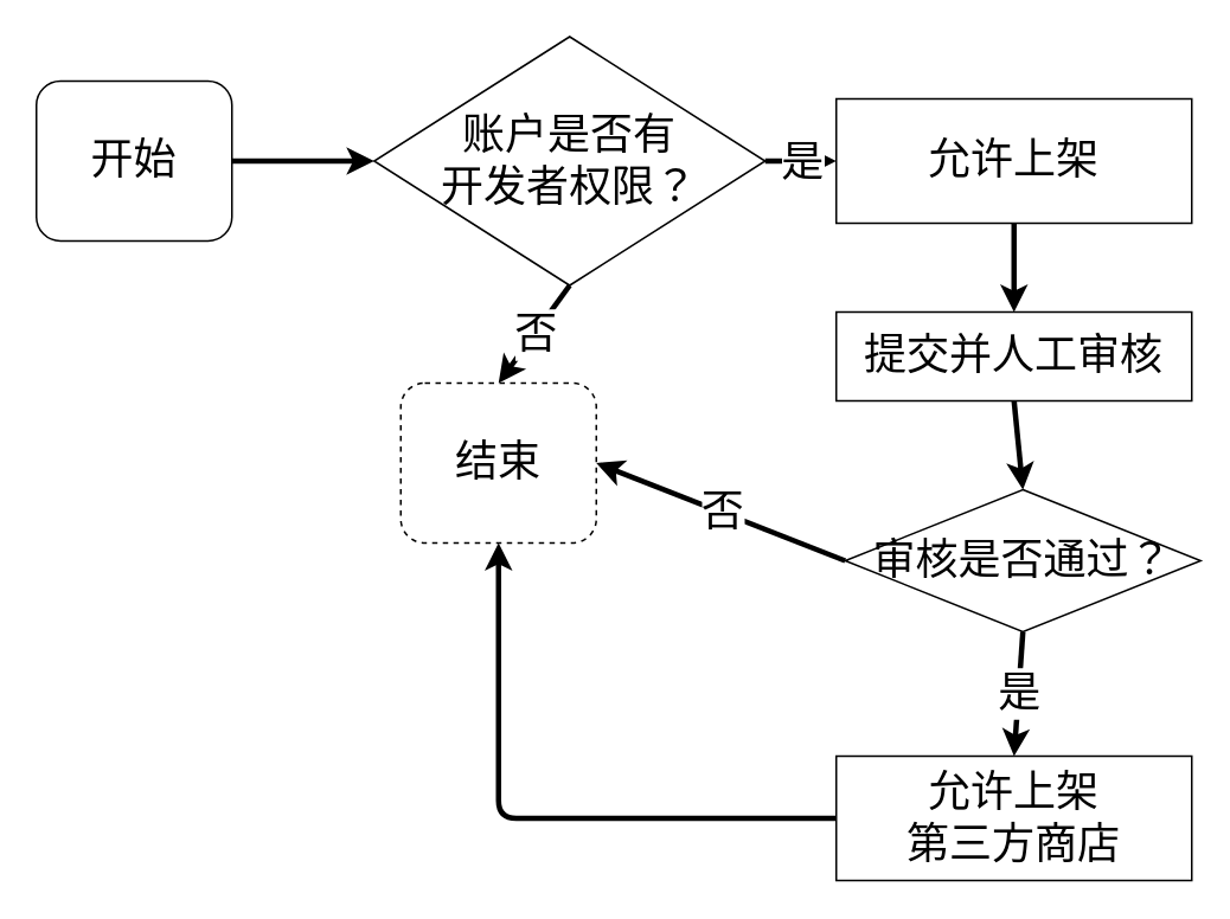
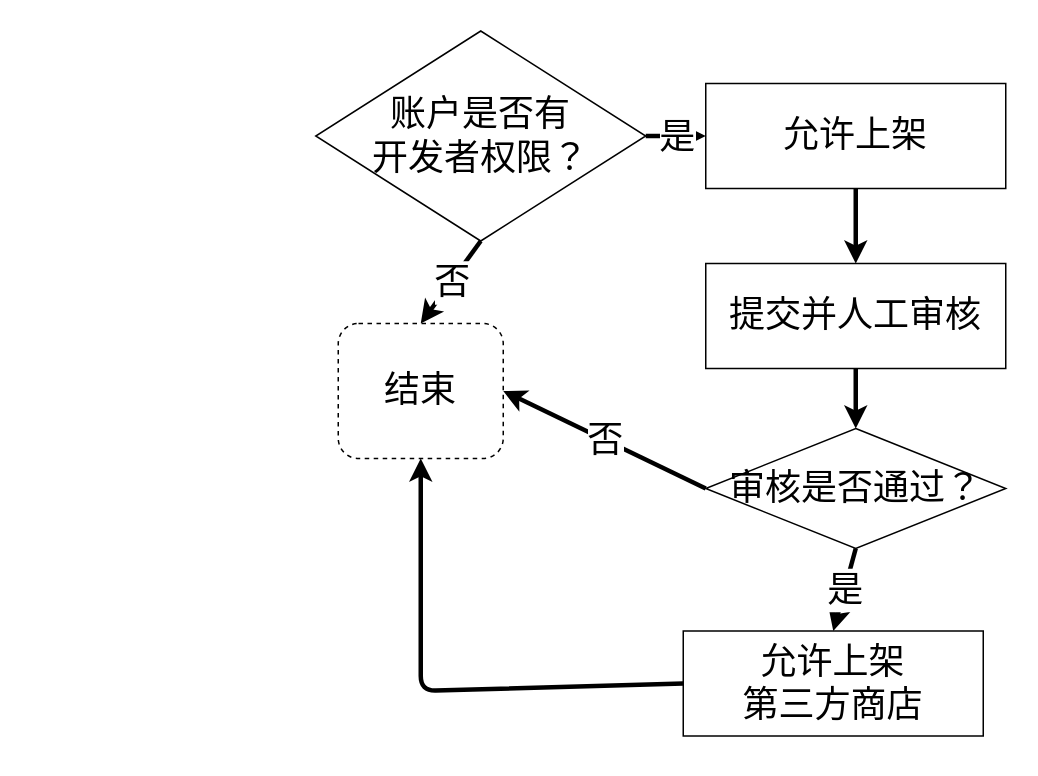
- <mxCell id="3" value="&lt;font style=&quot;font-size: 24px;&quot;&gt;开始&lt;/font&gt;" style="rounded=1;whiteSpace=wrap;html=1;" vertex="1" parent="1"><mxGeometry x="20" y="45" width="110" height="90" as="geometry" /></mxCell>
- <mxCell id="2" style="edgeStyle=none;html=1;exitX=1;exitY=0.5;exitDx=0;exitDy=0;entryX=0;entryY=0.5;entryDx=0;entryDy=0;fontSize=24;strokeWidth=3;" edge="1" parent="1" source="3" target="4"><mxGeometry relative="1" as="geometry" /></mxCell>
- <mxCell id="10" value="提交并人工审核" style="rounded=0;whiteSpace=wrap;html=1;fontSize=24;" vertex="1" parent="1"><mxGeometry x="470" y="175" width="200" height="50" as="geometry" /></mxCell>
+ <mxCell id="10" value="提交并人工审核" style="rounded=0;whiteSpace=wrap;html=1;fontSize=24;" vertex="1" parent="1"><mxGeometry x="470" y="175" width="200" height="70" as="geometry" /></mxCell>
- <mxCell id="11" value="审核是否通过？" style="rhombus;whiteSpace=wrap;html=1;fontSize=24;" vertex="1" parent="1"><mxGeometry x="475" y="275" width="200" height="80" as="geometry" /></mxCell>
+ <mxCell id="11" value="审核是否通过？" style="rhombus;whiteSpace=wrap;html=1;fontSize=24;" vertex="1" parent="1"><mxGeometry x="470" y="285" width="200" height="80" as="geometry" /></mxCell>
- <mxCell id="18" value="允许上架&lt;br&gt;第三方商店" style="rounded=0;whiteSpace=wrap;html=1;fontSize=24;" vertex="1" parent="1"><mxGeometry x="470" y="425" width="200" height="70" as="geometry" /></mxCell>
+ <mxCell id="18" value="允许上架&lt;br&gt;第三方商店" style="rounded=0;whiteSpace=wrap;html=1;fontSize=24;" vertex="1" parent="1"><mxGeometry x="455" y="420" width="200" height="70" as="geometry" /></mxCell>
